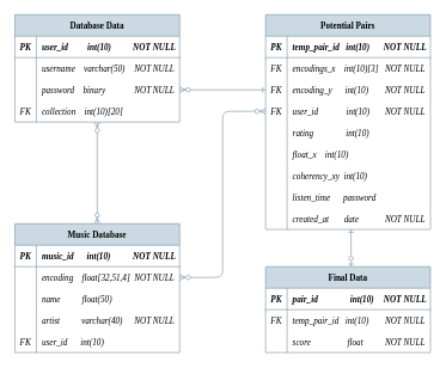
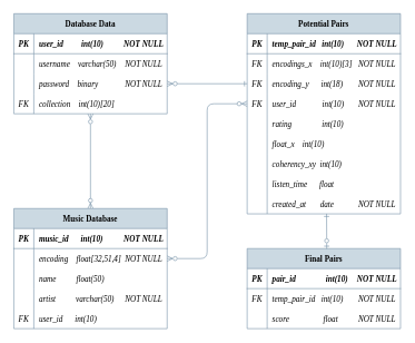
- <mxCell id="41" value="encoding_y      int(10)         " style="shape=partialRectangle;connectable=0;fillColor=none;top=0;left=0;bottom=0;right=0;align=left;spacingLeft=6;overflow=hidden;fontFamily=Encode Sans Semi Condensed;fontSource=https%3A%2F%2Ffonts.googleapis.com%2Fcss%3Ffamily%3DEncode%2BSans%2BSemi%2BCondensed;fontStyle=2;strokeColor=#7994A9;" parent="39" vertex="1"><mxGeometry x="30" width="200" height="30" as="geometry"><mxRectangle width="200" height="30" as="alternateBounds" /></mxGeometry></mxCell>
+ <mxCell id="41" value="encoding_y      int(18)         " style="shape=partialRectangle;connectable=0;fillColor=none;top=0;left=0;bottom=0;right=0;align=left;spacingLeft=6;overflow=hidden;fontFamily=Encode Sans Semi Condensed;fontSource=https%3A%2F%2Ffonts.googleapis.com%2Fcss%3Ffamily%3DEncode%2BSans%2BSemi%2BCondensed;fontStyle=2;strokeColor=#7994A9;" parent="39" vertex="1"><mxGeometry x="30" width="200" height="30" as="geometry"><mxRectangle width="200" height="30" as="alternateBounds" /></mxGeometry></mxCell>
- <mxCell id="56" value="listen_time      password" style="shape=partialRectangle;connectable=0;fillColor=none;top=0;left=0;bottom=0;right=0;align=left;spacingLeft=6;overflow=hidden;fontFamily=Encode Sans Semi Condensed;fontSource=https%3A%2F%2Ffonts.googleapis.com%2Fcss%3Ffamily%3DEncode%2BSans%2BSemi%2BCondensed;fontStyle=2;strokeColor=#7994A9;" parent="54" vertex="1"><mxGeometry x="30" width="200" height="30" as="geometry"><mxRectangle width="200" height="30" as="alternateBounds" /></mxGeometry></mxCell>
+ <mxCell id="56" value="listen_time      float" style="shape=partialRectangle;connectable=0;fillColor=none;top=0;left=0;bottom=0;right=0;align=left;spacingLeft=6;overflow=hidden;fontFamily=Encode Sans Semi Condensed;fontSource=https%3A%2F%2Ffonts.googleapis.com%2Fcss%3Ffamily%3DEncode%2BSans%2BSemi%2BCondensed;fontStyle=2;strokeColor=#7994A9;" parent="54" vertex="1"><mxGeometry x="30" width="200" height="30" as="geometry"><mxRectangle width="200" height="30" as="alternateBounds" /></mxGeometry></mxCell>
- <mxCell id="62" value="Final Data" style="shape=table;startSize=30;container=1;collapsible=1;childLayout=tableLayout;fixedRows=1;rowLines=0;fontStyle=1;align=center;resizeLast=1;fontFamily=Encode Sans Semi Condensed;fontSource=https%3A%2F%2Ffonts.googleapis.com%2Fcss%3Ffamily%3DEncode%2BSans%2BSemi%2BCondensed;fillColor=#CBD9E2;strokeColor=#7994A9;" parent="1" vertex="1"><mxGeometry x="370" y="372" width="230" height="120" as="geometry" /></mxCell>
+ <mxCell id="62" value="Final Pairs" style="shape=table;startSize=30;container=1;collapsible=1;childLayout=tableLayout;fixedRows=1;rowLines=0;fontStyle=1;align=center;resizeLast=1;fontFamily=Encode Sans Semi Condensed;fontSource=https%3A%2F%2Ffonts.googleapis.com%2Fcss%3Ffamily%3DEncode%2BSans%2BSemi%2BCondensed;fillColor=#CBD9E2;strokeColor=#7994A9;" parent="1" vertex="1"><mxGeometry x="370" y="372" width="230" height="120" as="geometry" /></mxCell>
- <mxCell id="28" value="artist          varchar(40)     " style="shape=partialRectangle;connectable=0;fillColor=none;top=0;left=0;bottom=0;right=0;align=left;spacingLeft=6;overflow=hidden;fontFamily=Encode Sans Semi Condensed;fontSource=https%3A%2F%2Ffonts.googleapis.com%2Fcss%3Ffamily%3DEncode%2BSans%2BSemi%2BCondensed;fontStyle=2;strokeColor=#7994A9;" parent="26" vertex="1"><mxGeometry x="30" width="200" height="30" as="geometry"><mxRectangle width="200" height="30" as="alternateBounds" /></mxGeometry></mxCell>
+ <mxCell id="28" value="artist          varchar(50)     " style="shape=partialRectangle;connectable=0;fillColor=none;top=0;left=0;bottom=0;right=0;align=left;spacingLeft=6;overflow=hidden;fontFamily=Encode Sans Semi Condensed;fontSource=https%3A%2F%2Ffonts.googleapis.com%2Fcss%3Ffamily%3DEncode%2BSans%2BSemi%2BCondensed;fontStyle=2;strokeColor=#7994A9;" parent="26" vertex="1"><mxGeometry x="30" width="200" height="30" as="geometry"><mxRectangle width="200" height="30" as="alternateBounds" /></mxGeometry></mxCell>
